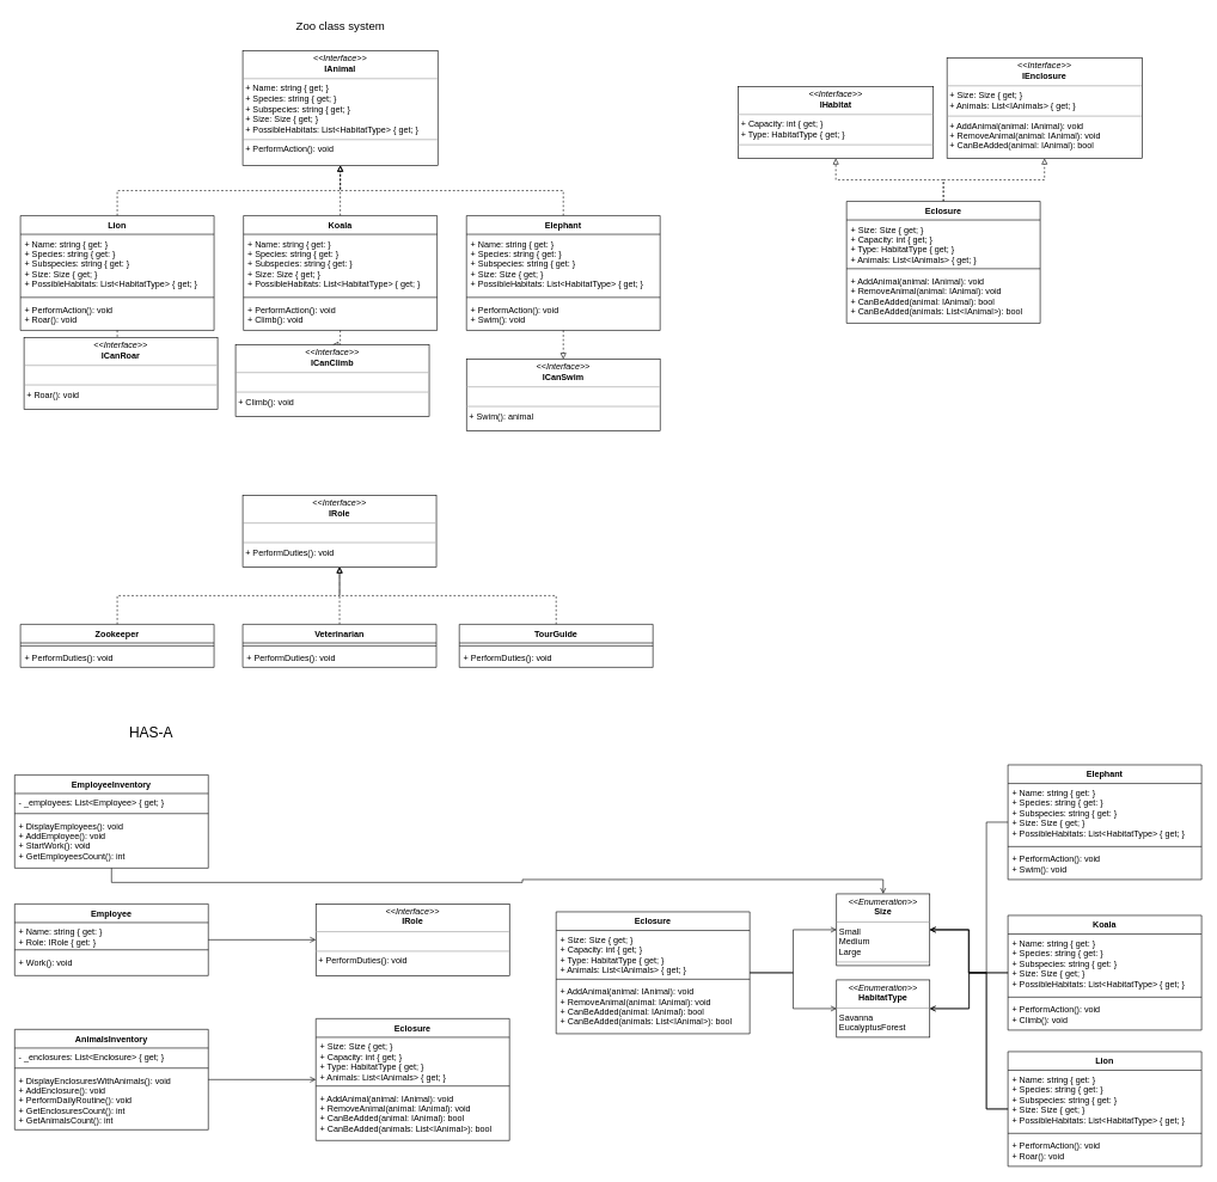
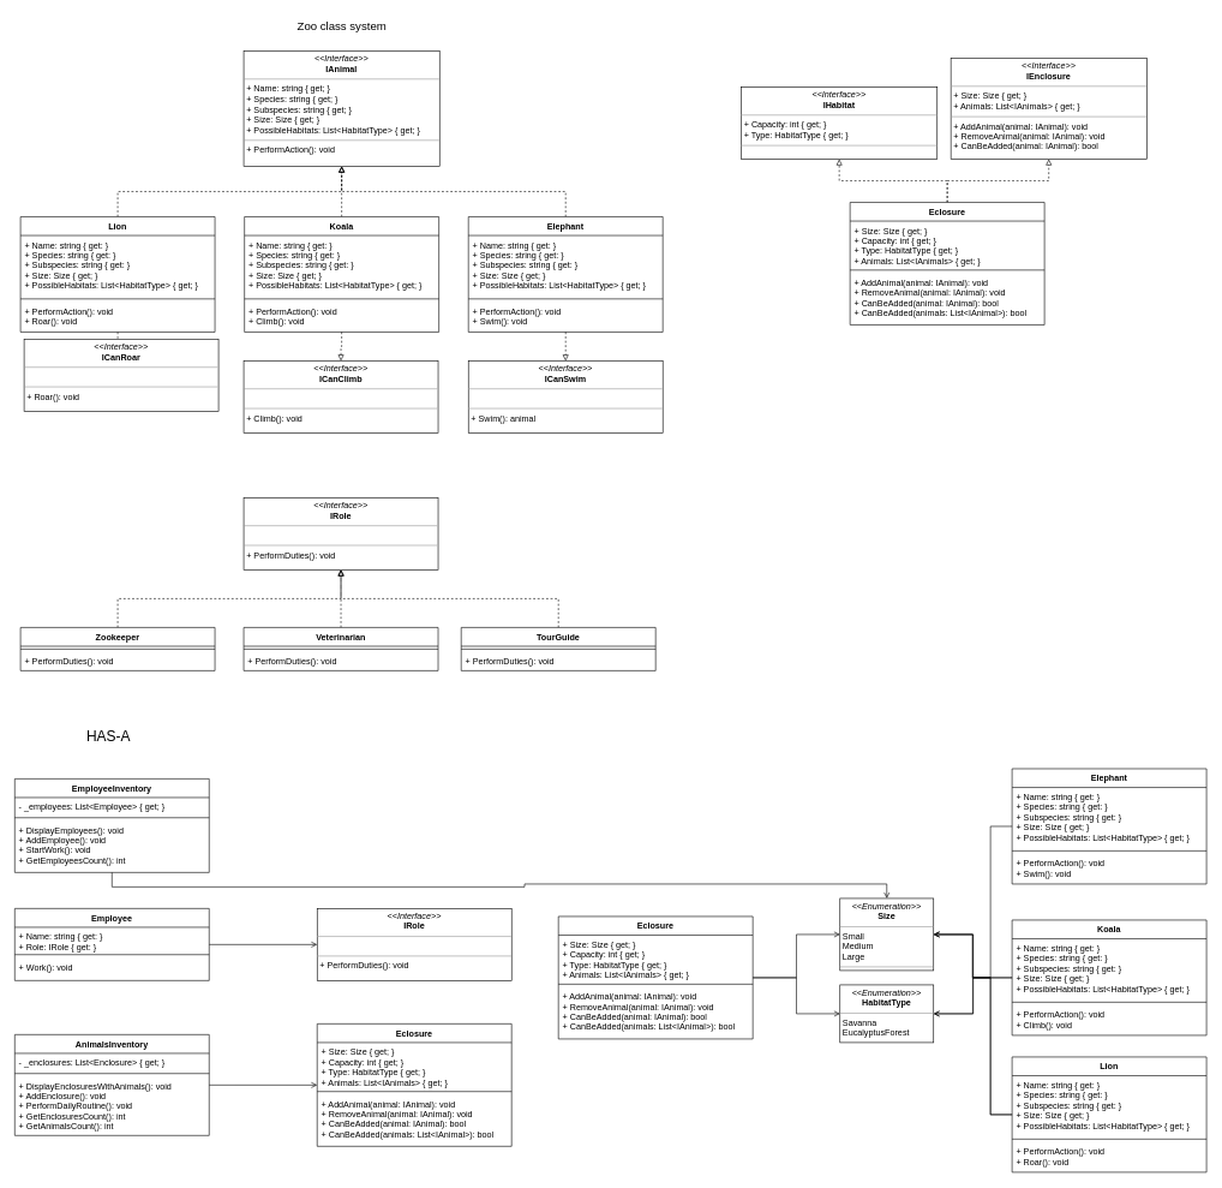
- <mxCell id="23" value="&lt;p style=&quot;margin:0px;margin-top:4px;text-align:center;&quot;&gt;&lt;i&gt;&amp;lt;&amp;lt;Interface&amp;gt;&amp;gt;&lt;/i&gt;&lt;br&gt;&lt;b&gt;ICanClimb&lt;/b&gt;&lt;/p&gt;&lt;hr size=&quot;1&quot;&gt;&lt;br&gt;&lt;hr size=&quot;1&quot;&gt;&lt;p style=&quot;margin:0px;margin-left:4px;&quot;&gt;+ Climb(): void&lt;/p&gt;" style="verticalAlign=top;align=left;overflow=fill;fontSize=12;fontFamily=Helvetica;html=1;" parent="1" vertex="1"><mxGeometry x="328" y="480" width="270" height="100" as="geometry" /></mxCell>
+ <mxCell id="23" value="&lt;p style=&quot;margin:0px;margin-top:4px;text-align:center;&quot;&gt;&lt;i&gt;&amp;lt;&amp;lt;Interface&amp;gt;&amp;gt;&lt;/i&gt;&lt;br&gt;&lt;b&gt;ICanClimb&lt;/b&gt;&lt;/p&gt;&lt;hr size=&quot;1&quot;&gt;&lt;br&gt;&lt;hr size=&quot;1&quot;&gt;&lt;p style=&quot;margin:0px;margin-left:4px;&quot;&gt;+ Climb(): void&lt;/p&gt;" style="verticalAlign=top;align=left;overflow=fill;fontSize=12;fontFamily=Helvetica;html=1;" parent="1" vertex="1"><mxGeometry x="338" y="500" width="270" height="100" as="geometry" /></mxCell>
- <mxCell id="51" value="&lt;font style=&quot;font-size: 20px;&quot;&gt;HAS-A&lt;/font&gt;" style="text;html=1;align=center;verticalAlign=middle;resizable=0;points=[];autosize=1;strokeColor=none;fillColor=none;" vertex="1" parent="1"><mxGeometry x="170" y="1000" width="80" height="40" as="geometry" /></mxCell>
+ <mxCell id="51" value="&lt;font style=&quot;font-size: 20px;&quot;&gt;HAS-A&lt;/font&gt;" style="text;html=1;align=center;verticalAlign=middle;resizable=0;points=[];autosize=1;strokeColor=none;fillColor=none;" vertex="1" parent="1"><mxGeometry x="110" y="1000" width="80" height="40" as="geometry" /></mxCell>
